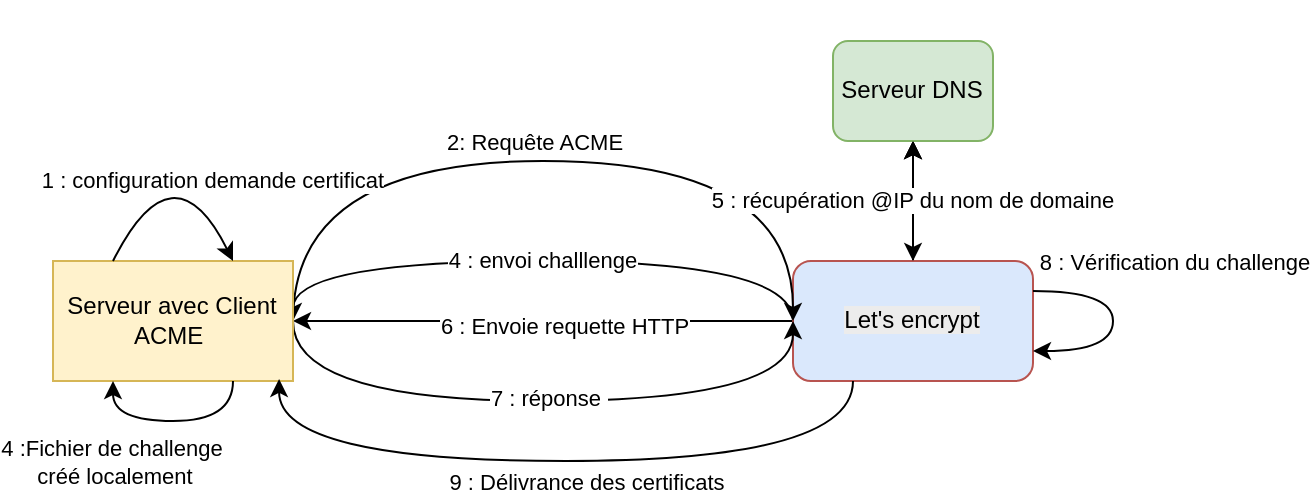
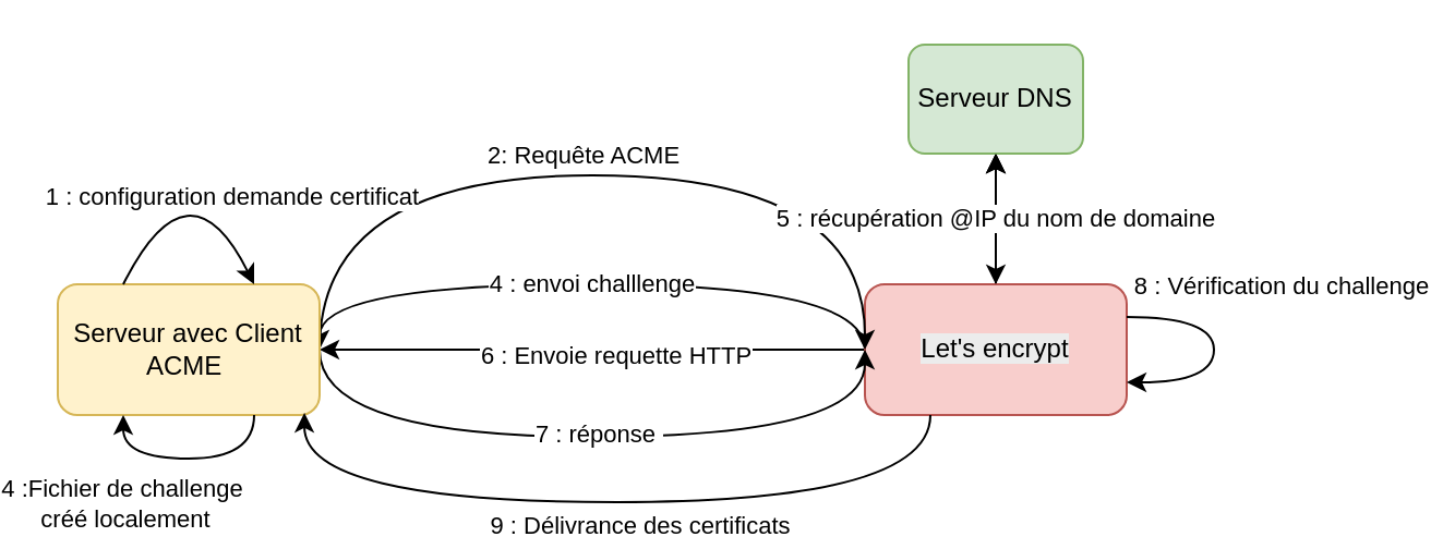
- <mxCell id="12" value="Serveur avec Client ACME&amp;nbsp;" style="whiteSpace=wrap;html=1;fillColor=#fff2cc;strokeColor=#d6b656;rounded=0;" vertex="1" parent="1"><mxGeometry x="20" y="130" width="120" height="60" as="geometry" /></mxCell>
+ <mxCell id="12" value="Serveur avec Client ACME&amp;nbsp;" style="rounded=1;whiteSpace=wrap;html=1;fillColor=#fff2cc;strokeColor=#d6b656;" vertex="1" parent="1"><mxGeometry x="20" y="130" width="120" height="60" as="geometry" /></mxCell>
- <mxCell id="7" value="&lt;span style=&quot;color: rgb(0, 0, 0); font-family: Helvetica; font-size: 12px; font-style: normal; font-variant-ligatures: normal; font-variant-caps: normal; font-weight: 400; letter-spacing: normal; orphans: 2; text-align: center; text-indent: 0px; text-transform: none; widows: 2; word-spacing: 0px; -webkit-text-stroke-width: 0px; white-space: normal; background-color: rgb(236, 236, 236); text-decoration-thickness: initial; text-decoration-style: initial; text-decoration-color: initial; display: inline !important; float: none;&quot;&gt;Let's encrypt&lt;/span&gt;" style="rounded=1;whiteSpace=wrap;html=1;fillColor=#dae8fc;strokeColor=#b85450;" vertex="1" parent="1"><mxGeometry x="390" y="130" width="120" height="60" as="geometry" /></mxCell>
+ <mxCell id="7" value="&lt;span style=&quot;color: rgb(0, 0, 0); font-family: Helvetica; font-size: 12px; font-style: normal; font-variant-ligatures: normal; font-variant-caps: normal; font-weight: 400; letter-spacing: normal; orphans: 2; text-align: center; text-indent: 0px; text-transform: none; widows: 2; word-spacing: 0px; -webkit-text-stroke-width: 0px; white-space: normal; background-color: rgb(236, 236, 236); text-decoration-thickness: initial; text-decoration-style: initial; text-decoration-color: initial; display: inline !important; float: none;&quot;&gt;Let's encrypt&lt;/span&gt;" style="rounded=1;whiteSpace=wrap;html=1;fillColor=#f8cecc;strokeColor=#b85450;" vertex="1" parent="1"><mxGeometry x="390" y="130" width="120" height="60" as="geometry" /></mxCell>
